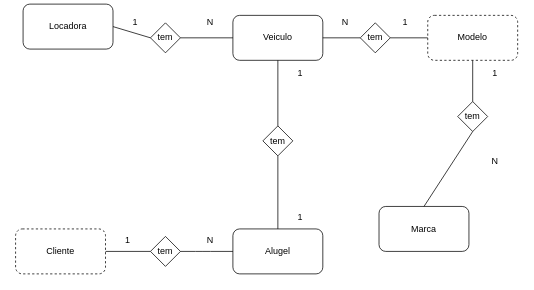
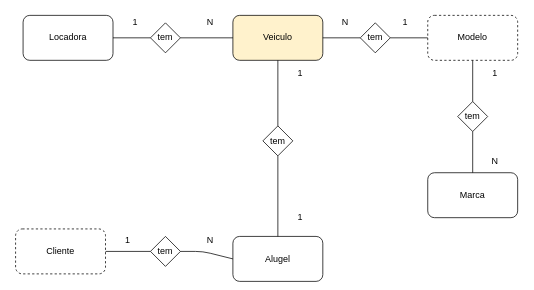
- <mxCell id="6" value="Locadora" style="rounded=1;whiteSpace=wrap;html=1;" parent="1" vertex="1"><mxGeometry x="30" y="5" width="120" height="60" as="geometry" /></mxCell>
+ <mxCell id="6" value="Locadora" style="rounded=1;whiteSpace=wrap;html=1;" parent="1" vertex="1"><mxGeometry x="30" y="20" width="120" height="60" as="geometry" /></mxCell>
- <mxCell id="5" value="Veiculo" style="rounded=1;whiteSpace=wrap;html=1;" parent="1" vertex="1"><mxGeometry x="310" y="20" width="120" height="60" as="geometry" /></mxCell>
+ <mxCell id="5" value="Veiculo" style="rounded=1;whiteSpace=wrap;html=1;fillColor=#fff2cc;" parent="1" vertex="1"><mxGeometry x="310" y="20" width="120" height="60" as="geometry" /></mxCell>
- <mxCell id="4" value="Marca" style="rounded=1;whiteSpace=wrap;html=1;" parent="1" vertex="1"><mxGeometry x="505" y="275" width="120" height="60" as="geometry" /></mxCell>
+ <mxCell id="4" value="Marca" style="rounded=1;whiteSpace=wrap;html=1;" parent="1" vertex="1"><mxGeometry x="570" y="230" width="120" height="60" as="geometry" /></mxCell>
- <mxCell id="7" value="Alugel" style="rounded=1;whiteSpace=wrap;html=1;" parent="1" vertex="1"><mxGeometry x="310" y="305" width="120" height="60" as="geometry" /></mxCell>
+ <mxCell id="7" value="Alugel" style="rounded=1;whiteSpace=wrap;html=1;" parent="1" vertex="1"><mxGeometry x="310" y="315" width="120" height="60" as="geometry" /></mxCell>
